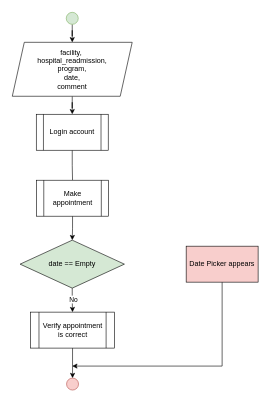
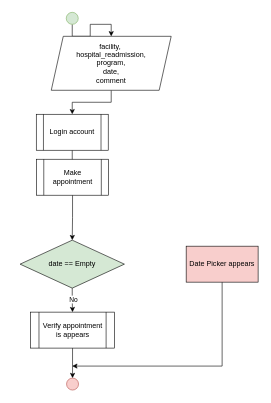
- <mxCell id="5" value="facility,&amp;nbsp;&lt;div&gt;hospital_readmission,&lt;div&gt;program,&lt;/div&gt;&lt;div&gt;date,&lt;/div&gt;&lt;div&gt;comment&lt;/div&gt;&lt;/div&gt;" style="shape=parallelogram;perimeter=parallelogramPerimeter;whiteSpace=wrap;html=1;fixedSize=1;" parent="1" vertex="1"><mxGeometry x="20" y="70" width="200" height="90" as="geometry" /></mxCell>
+ <mxCell id="5" value="facility,&amp;nbsp;&lt;div&gt;hospital_readmission,&lt;div&gt;program,&lt;/div&gt;&lt;div&gt;date,&lt;/div&gt;&lt;div&gt;comment&lt;/div&gt;&lt;/div&gt;" style="shape=parallelogram;perimeter=parallelogramPerimeter;whiteSpace=wrap;html=1;fixedSize=1;" parent="1" vertex="1"><mxGeometry x="85" y="60" width="200" height="90" as="geometry" /></mxCell>
- <mxCell id="15" value="Make appointment" style="shape=process;whiteSpace=wrap;html=1;backgroundOutline=1;" vertex="1" parent="1"><mxGeometry x="60.5" y="300" width="120" height="60" as="geometry" /></mxCell>
+ <mxCell id="15" value="Make appointment" style="shape=process;whiteSpace=wrap;html=1;backgroundOutline=1;" vertex="1" parent="1"><mxGeometry x="60.5" y="265" width="120" height="60" as="geometry" /></mxCell>
- <mxCell id="17" value="Verify appointment is correct" style="shape=process;whiteSpace=wrap;html=1;backgroundOutline=1;" vertex="1" parent="1"><mxGeometry x="50.5" y="520" width="140" height="60" as="geometry" /></mxCell>
+ <mxCell id="17" value="Verify appointment is appears" style="shape=process;whiteSpace=wrap;html=1;backgroundOutline=1;" vertex="1" parent="1"><mxGeometry x="50.5" y="520" width="140" height="60" as="geometry" /></mxCell>
